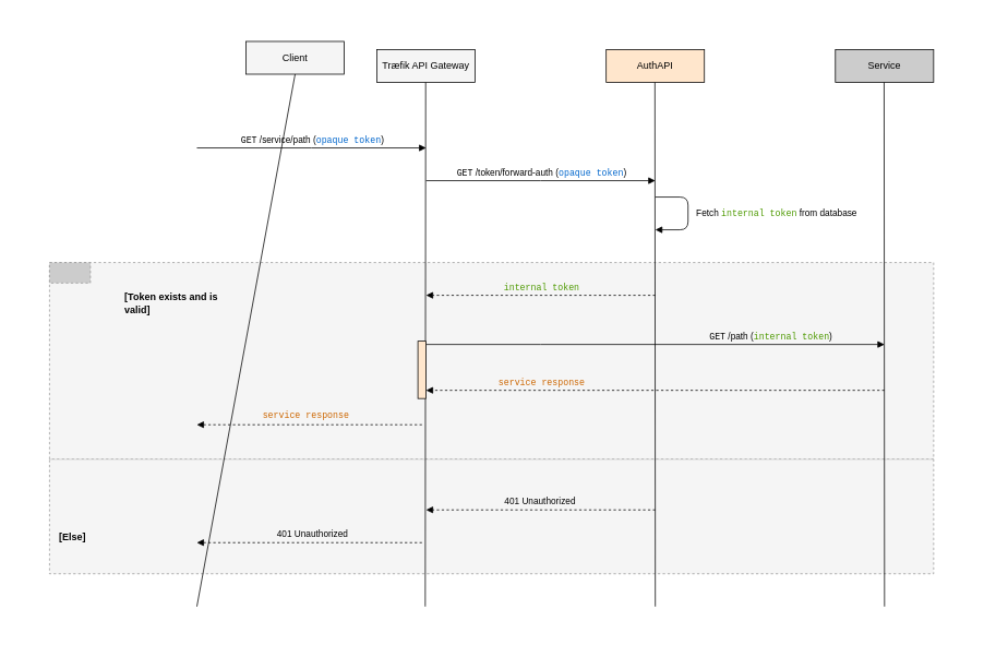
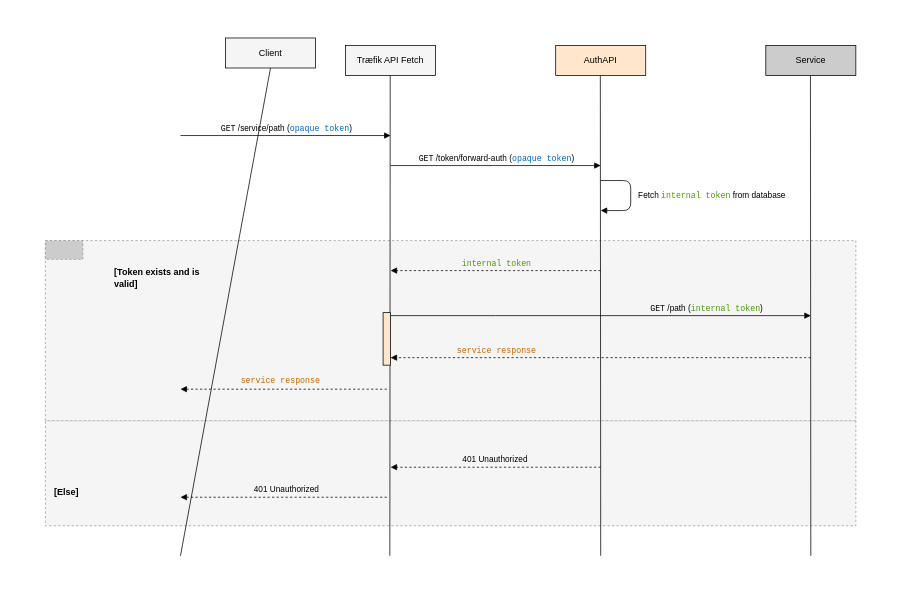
- <mxCell id="8" value="Træfik API Gateway" style="rounded=0;whiteSpace=wrap;html=1;fillColor=#F5F5F5;" vertex="1" parent="1"><mxGeometry x="460" y="60" width="120" height="40" as="geometry" /></mxCell>
+ <mxCell id="8" value="Træfik API Fetch" style="rounded=0;whiteSpace=wrap;html=1;fillColor=#F5F5F5;" vertex="1" parent="1"><mxGeometry x="460" y="60" width="120" height="40" as="geometry" /></mxCell>
